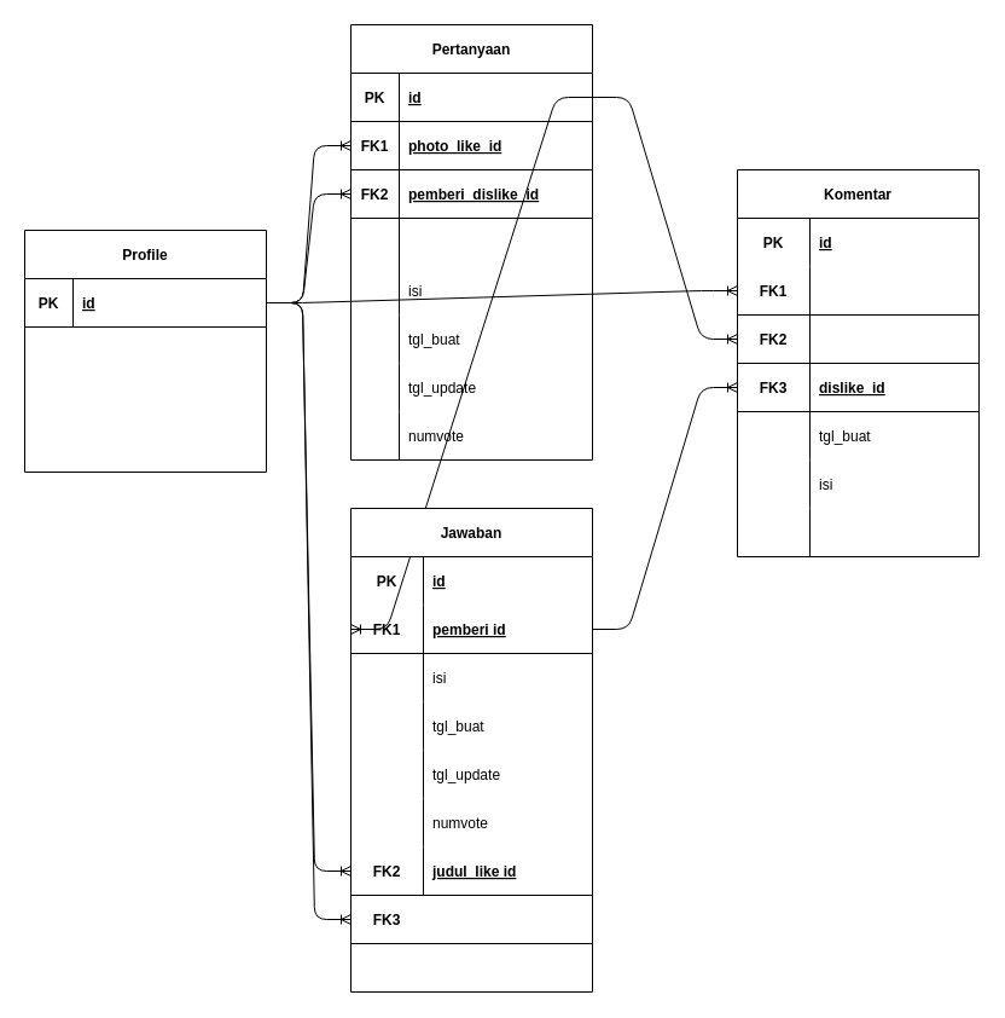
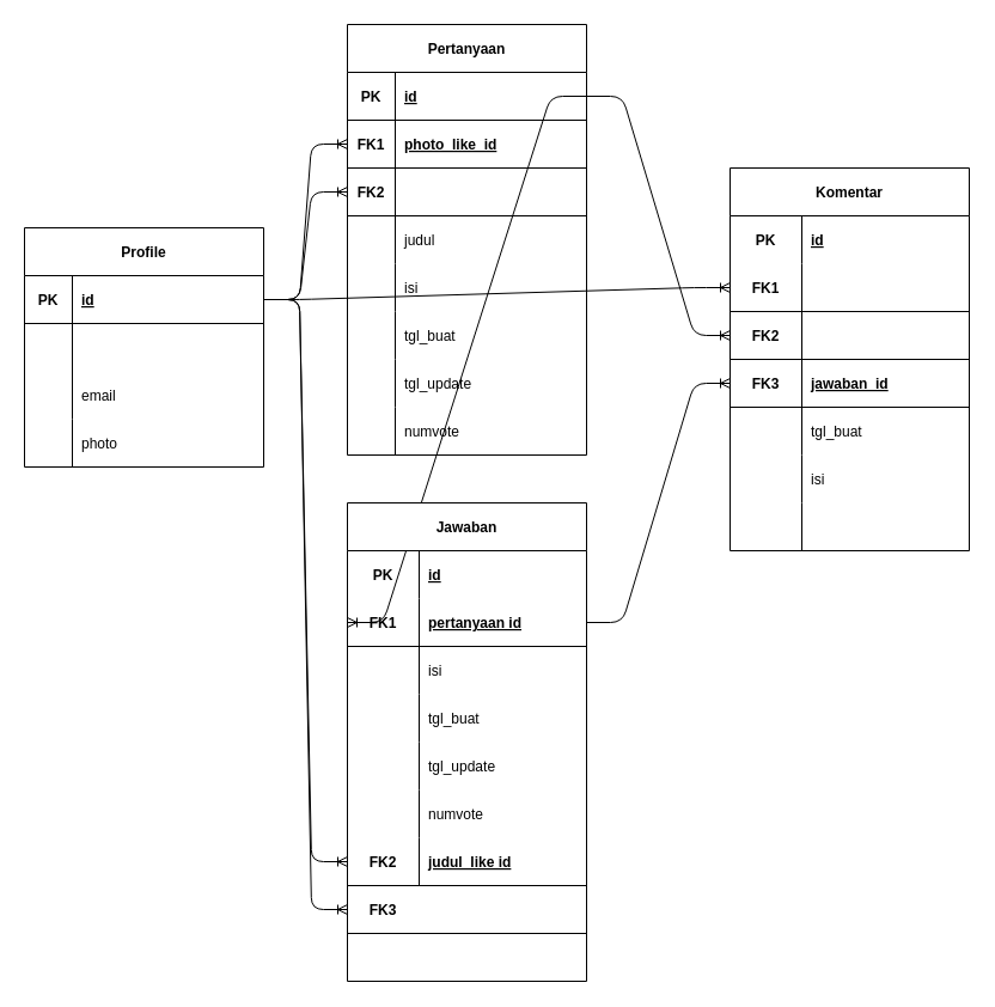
- <mxCell id="16" value="pemberi_dislike_id" style="shape=partialRectangle;connectable=0;fillColor=none;top=0;left=0;bottom=0;right=0;align=left;spacingLeft=6;fontStyle=5;overflow=hidden;" parent="14" vertex="1"><mxGeometry x="40" width="160" height="40" as="geometry" /></mxCell>
+ <mxCell id="19" value="judul" style="shape=partialRectangle;connectable=0;fillColor=none;top=0;left=0;bottom=0;right=0;align=left;spacingLeft=6;overflow=hidden;" parent="17" vertex="1"><mxGeometry x="40" width="160" height="40" as="geometry" /></mxCell>
- <mxCell id="81" value="dislike_id" style="shape=partialRectangle;connectable=0;fillColor=none;top=0;left=0;bottom=0;right=0;align=left;spacingLeft=6;fontStyle=5;overflow=hidden;" parent="79" vertex="1"><mxGeometry x="60" width="140" height="40" as="geometry" /></mxCell>
+ <mxCell id="81" value="jawaban_id" style="shape=partialRectangle;connectable=0;fillColor=none;top=0;left=0;bottom=0;right=0;align=left;spacingLeft=6;fontStyle=5;overflow=hidden;" parent="79" vertex="1"><mxGeometry x="60" width="140" height="40" as="geometry" /></mxCell>
+ <mxCell id="43" value="email" style="shape=partialRectangle;connectable=0;fillColor=none;top=0;left=0;bottom=0;right=0;align=left;spacingLeft=6;overflow=hidden;" parent="41" vertex="1"><mxGeometry x="40" width="160" height="40" as="geometry" /></mxCell>
+ <mxCell id="46" value="photo" style="shape=partialRectangle;connectable=0;fillColor=none;top=0;left=0;bottom=0;right=0;align=left;spacingLeft=6;overflow=hidden;" parent="44" vertex="1"><mxGeometry x="40" width="160" height="40" as="geometry" /></mxCell>
- <mxCell id="53" value="pemberi id" style="shape=partialRectangle;connectable=0;fillColor=none;top=0;left=0;bottom=0;right=0;align=left;spacingLeft=6;fontStyle=5;overflow=hidden;" parent="51" vertex="1"><mxGeometry x="60" width="140" height="40" as="geometry" /></mxCell>
+ <mxCell id="53" value="pertanyaan id" style="shape=partialRectangle;connectable=0;fillColor=none;top=0;left=0;bottom=0;right=0;align=left;spacingLeft=6;fontStyle=5;overflow=hidden;" parent="51" vertex="1"><mxGeometry x="60" width="140" height="40" as="geometry" /></mxCell>
